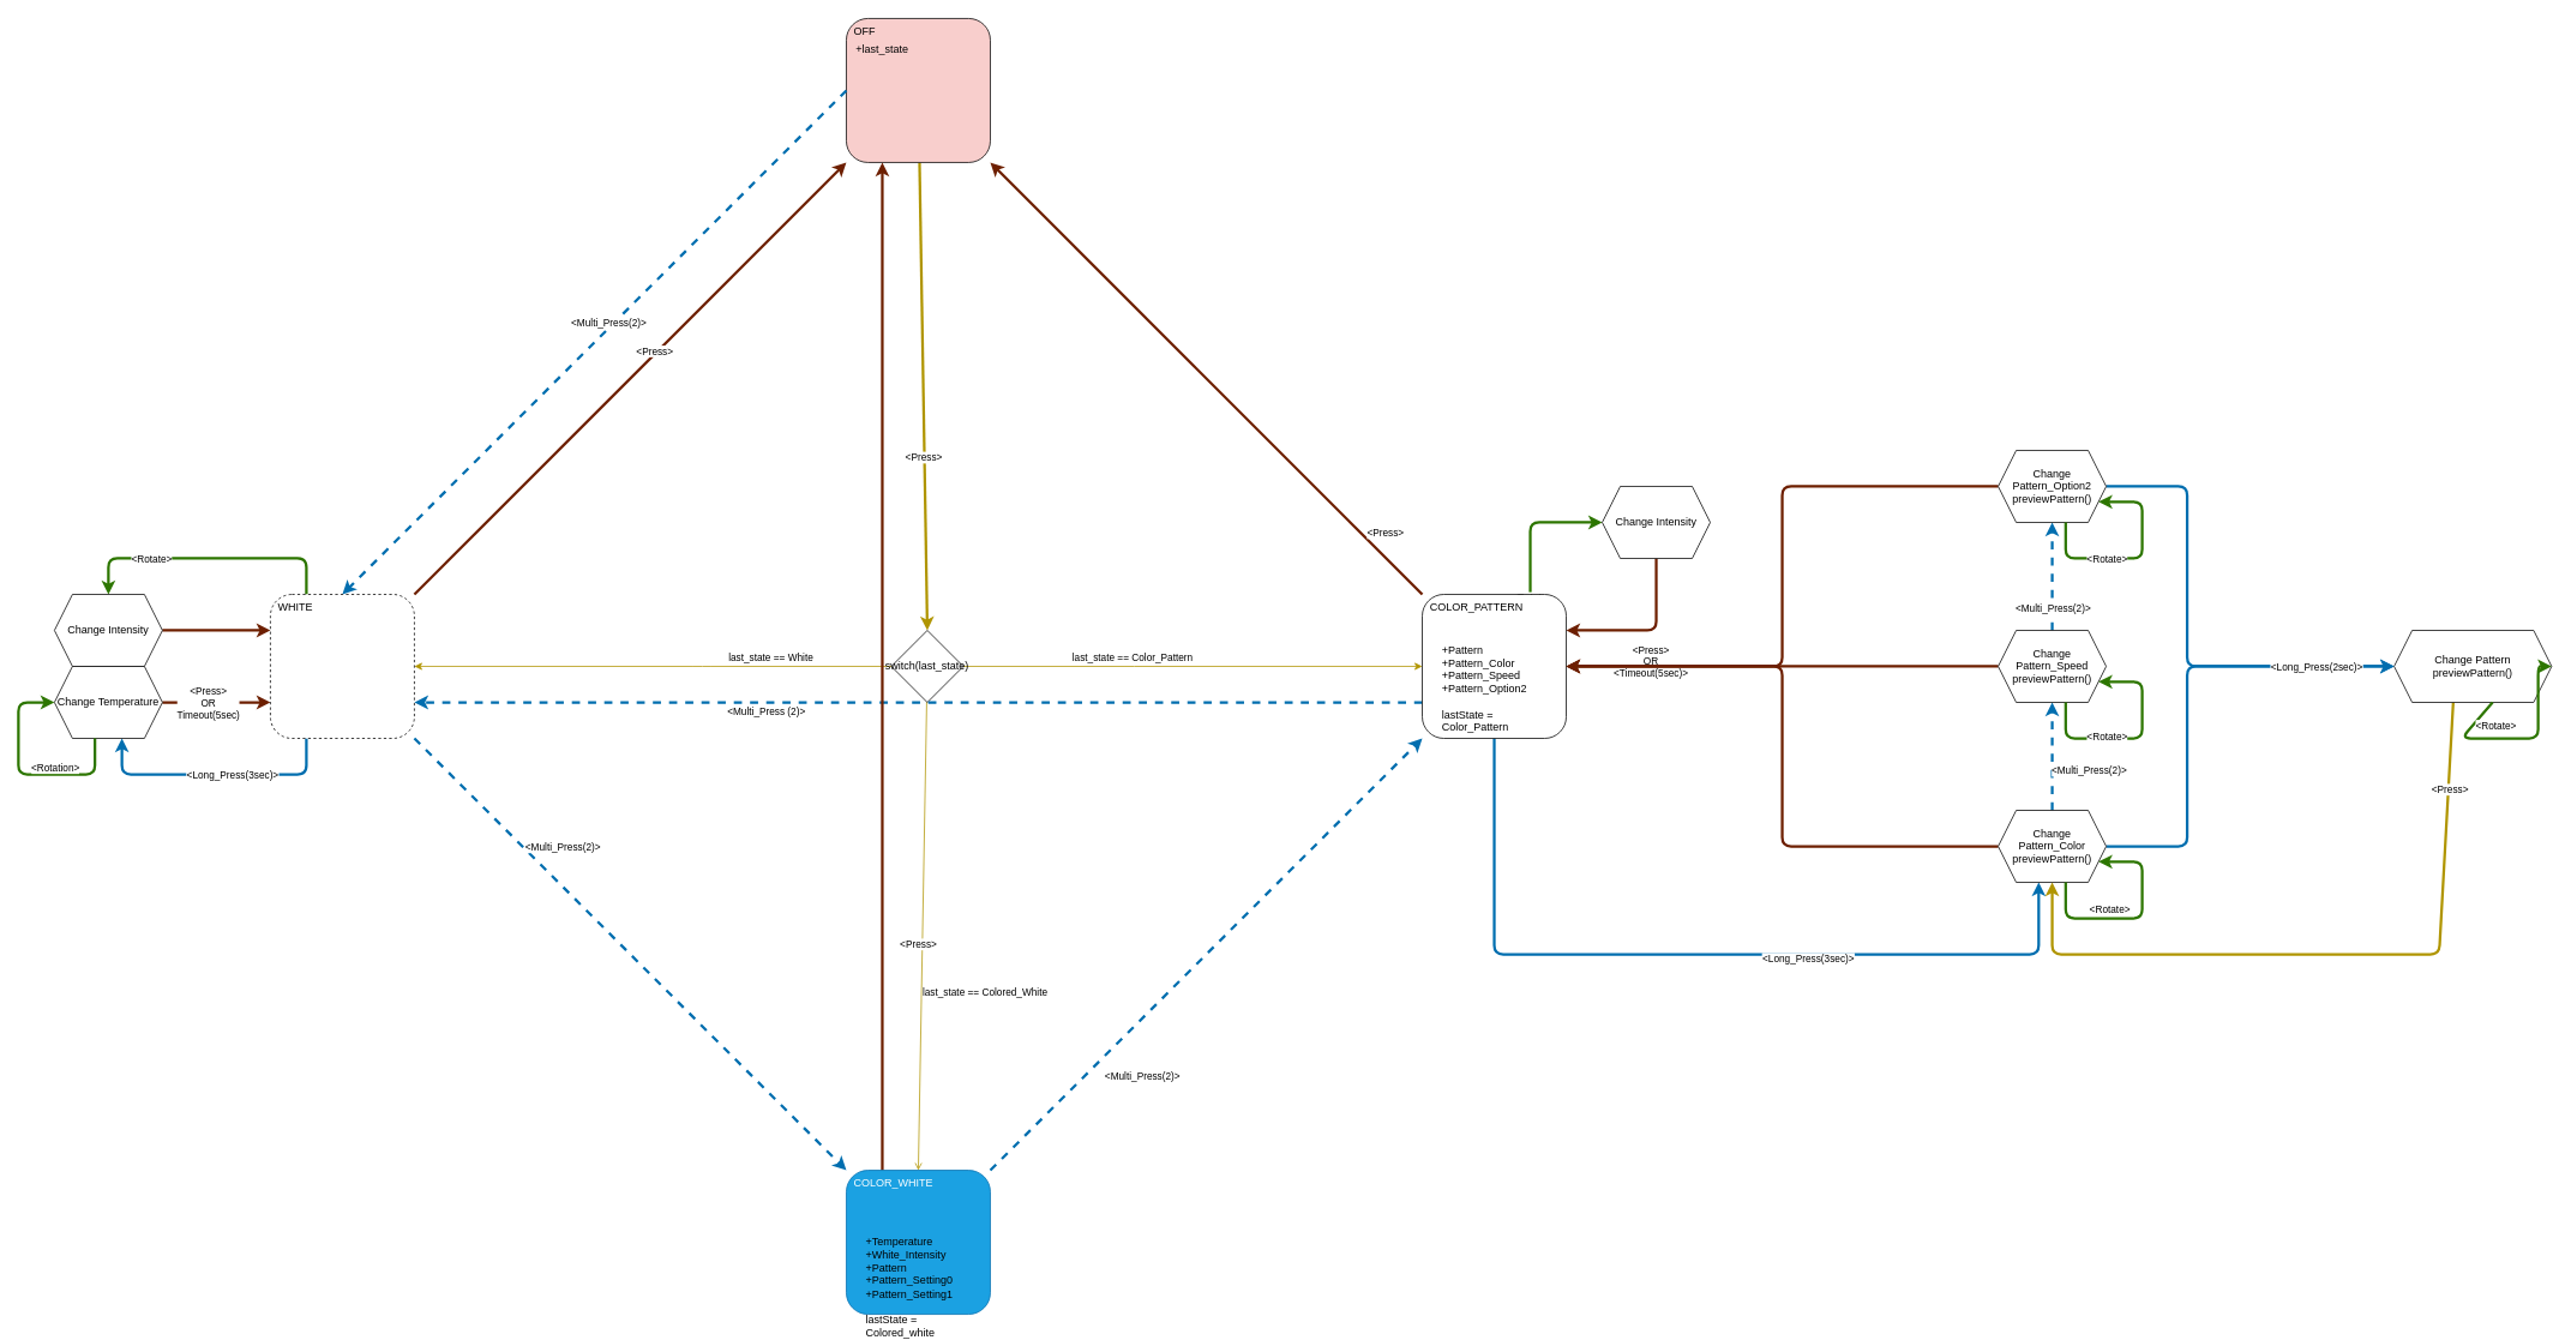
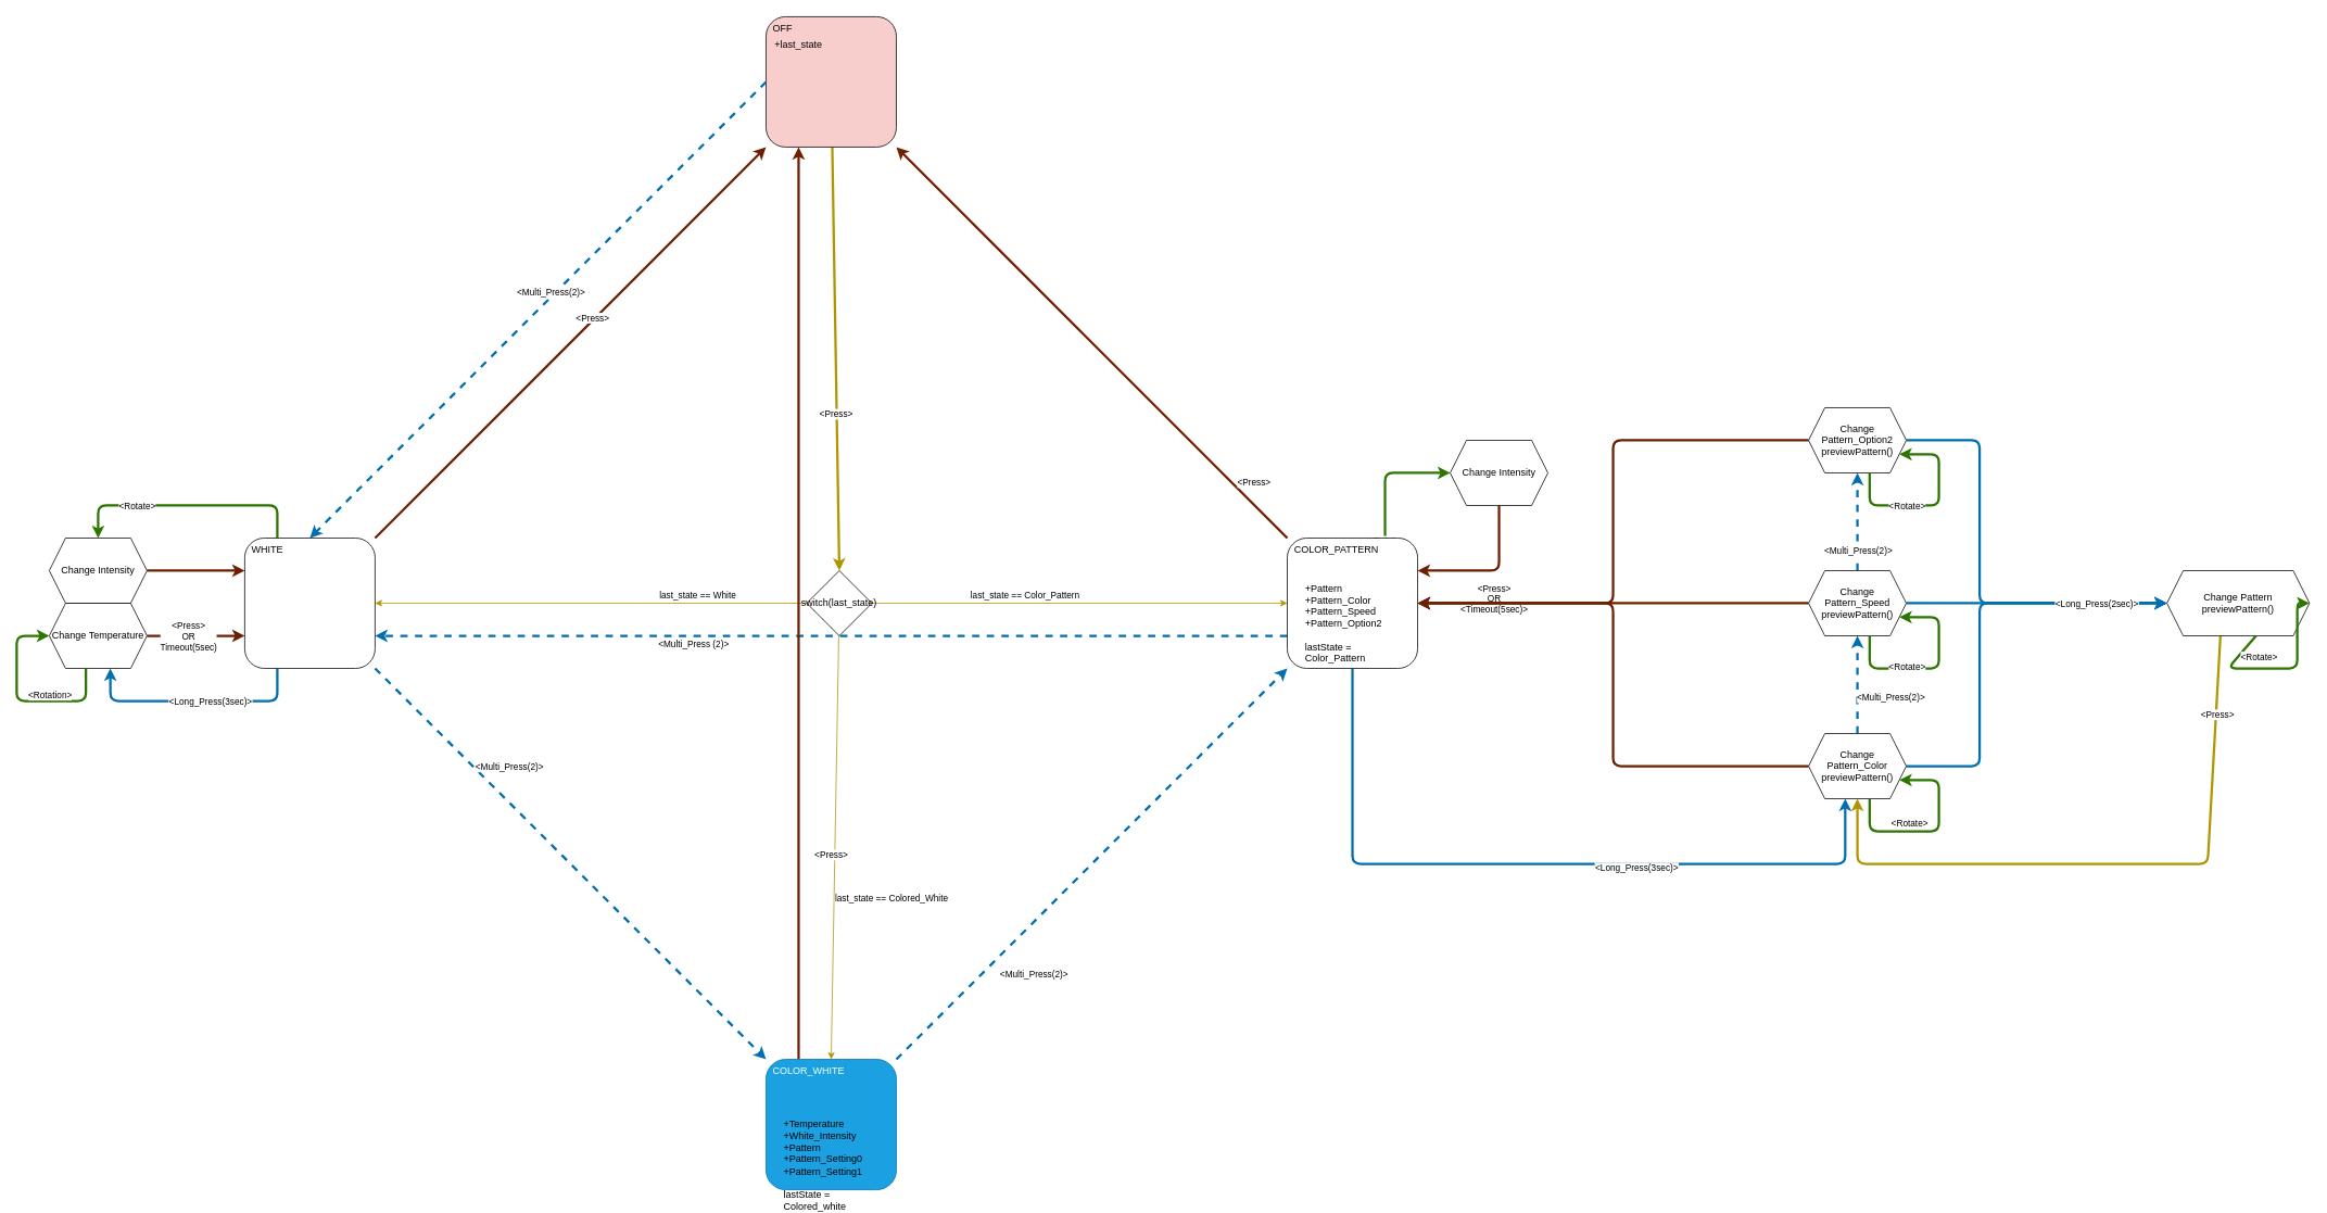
- <mxCell id="39" value="&amp;nbsp; WHITE" style="rounded=1;whiteSpace=wrap;html=1;align=left;verticalAlign=top;dashed=1;" parent="1" vertex="1"><mxGeometry x="300" y="660" width="160" height="160" as="geometry" /></mxCell>
+ <mxCell id="39" value="&amp;nbsp; WHITE" style="rounded=1;whiteSpace=wrap;html=1;align=left;verticalAlign=top;" parent="1" vertex="1"><mxGeometry x="300" y="660" width="160" height="160" as="geometry" /></mxCell>
+ <mxCell id="59" style="edgeStyle=none;html=1;fontColor=default;startArrow=none;startFill=0;fillColor=#1ba1e2;strokeColor=#006EAF;strokeWidth=3;" parent="1" source="60" target="54" edge="1"><mxGeometry relative="1" as="geometry"><Array as="points"><mxPoint x="2430" y="740" /></Array></mxGeometry></mxCell>
- <mxCell id="14" style="edgeStyle=none;html=1;entryX=0.5;entryY=0;entryDx=0;entryDy=0;fillColor=#e3c800;strokeColor=#B09500;endArrow=open;" parent="1" source="18" target="32" edge="1"><mxGeometry relative="1" as="geometry" /></mxCell>
+ <mxCell id="14" style="edgeStyle=none;html=1;entryX=0.5;entryY=0;entryDx=0;entryDy=0;fillColor=#e3c800;strokeColor=#B09500;" parent="1" source="18" target="32" edge="1"><mxGeometry relative="1" as="geometry" /></mxCell>
